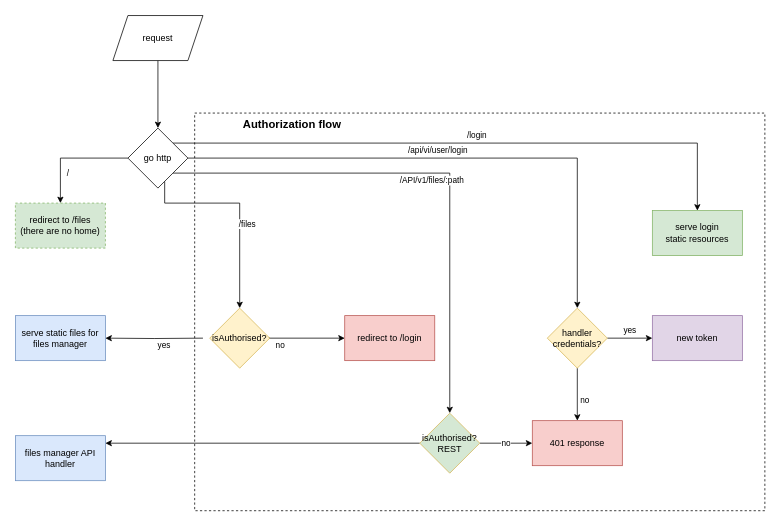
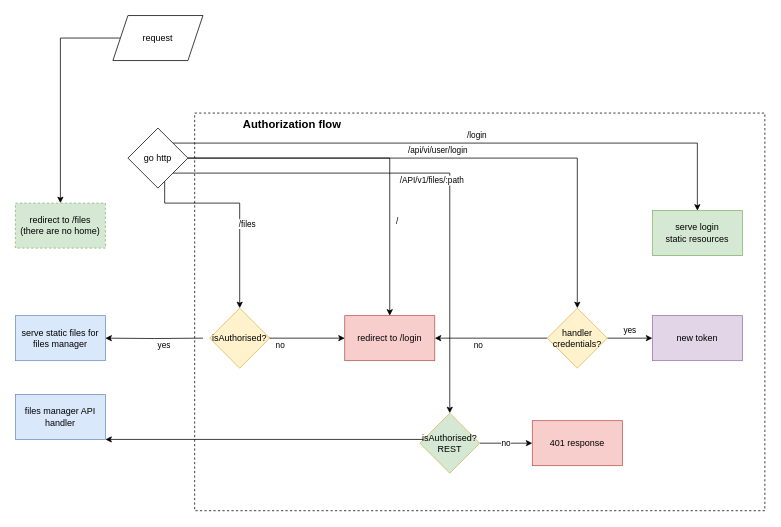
- <mxCell id="3" style="edgeStyle=orthogonalEdgeStyle;rounded=0;orthogonalLoop=1;jettySize=auto;html=1;" edge="1" parent="1" source="4" target="9"><mxGeometry relative="1" as="geometry" /></mxCell>
+ <mxCell id="3" style="edgeStyle=orthogonalEdgeStyle;rounded=0;orthogonalLoop=1;jettySize=auto;html=1;" edge="1" parent="1" source="4" target="10"><mxGeometry relative="1" as="geometry" /></mxCell>
- <mxCell id="8" value="/" style="edgeStyle=orthogonalEdgeStyle;rounded=0;orthogonalLoop=1;jettySize=auto;html=1;" edge="1" parent="1" source="9" target="10"><mxGeometry x="0.474" y="10" relative="1" as="geometry"><mxPoint as="offset" /></mxGeometry></mxCell>
+ <mxCell id="8" value="/" style="edgeStyle=orthogonalEdgeStyle;rounded=0;orthogonalLoop=1;jettySize=auto;html=1;" edge="1" parent="1" source="9" target="24"><mxGeometry x="0.474" y="10" relative="1" as="geometry"><mxPoint as="offset" /></mxGeometry></mxCell>
- <mxCell id="16" value="no" style="edgeStyle=orthogonalEdgeStyle;rounded=0;orthogonalLoop=1;jettySize=auto;html=1;entryX=0.5;entryY=0;entryDx=0;entryDy=0;" edge="1" parent="1" source="18" target="25"><mxGeometry x="0.226" y="10" relative="1" as="geometry"><mxPoint x="768.96" y="538.98" as="targetPoint" /><mxPoint as="offset" /></mxGeometry></mxCell>
+ <mxCell id="16" value="no" style="edgeStyle=orthogonalEdgeStyle;rounded=0;orthogonalLoop=1;jettySize=auto;html=1;" edge="1" parent="1" source="18" target="24"><mxGeometry x="0.226" y="10" relative="1" as="geometry"><mxPoint x="768.96" y="538.98" as="targetPoint" /><mxPoint as="offset" /></mxGeometry></mxCell>
- <mxCell id="26" value="files manager API handler" style="whiteSpace=wrap;html=1;fillColor=#dae8fc;strokeColor=#6c8ebf;" vertex="1" parent="1"><mxGeometry x="20" y="580" width="120" height="60" as="geometry" /></mxCell>
+ <mxCell id="26" value="files manager API handler" style="whiteSpace=wrap;html=1;fillColor=#dae8fc;strokeColor=#6c8ebf;" vertex="1" parent="1"><mxGeometry x="20" y="525" width="120" height="60" as="geometry" /></mxCell>
